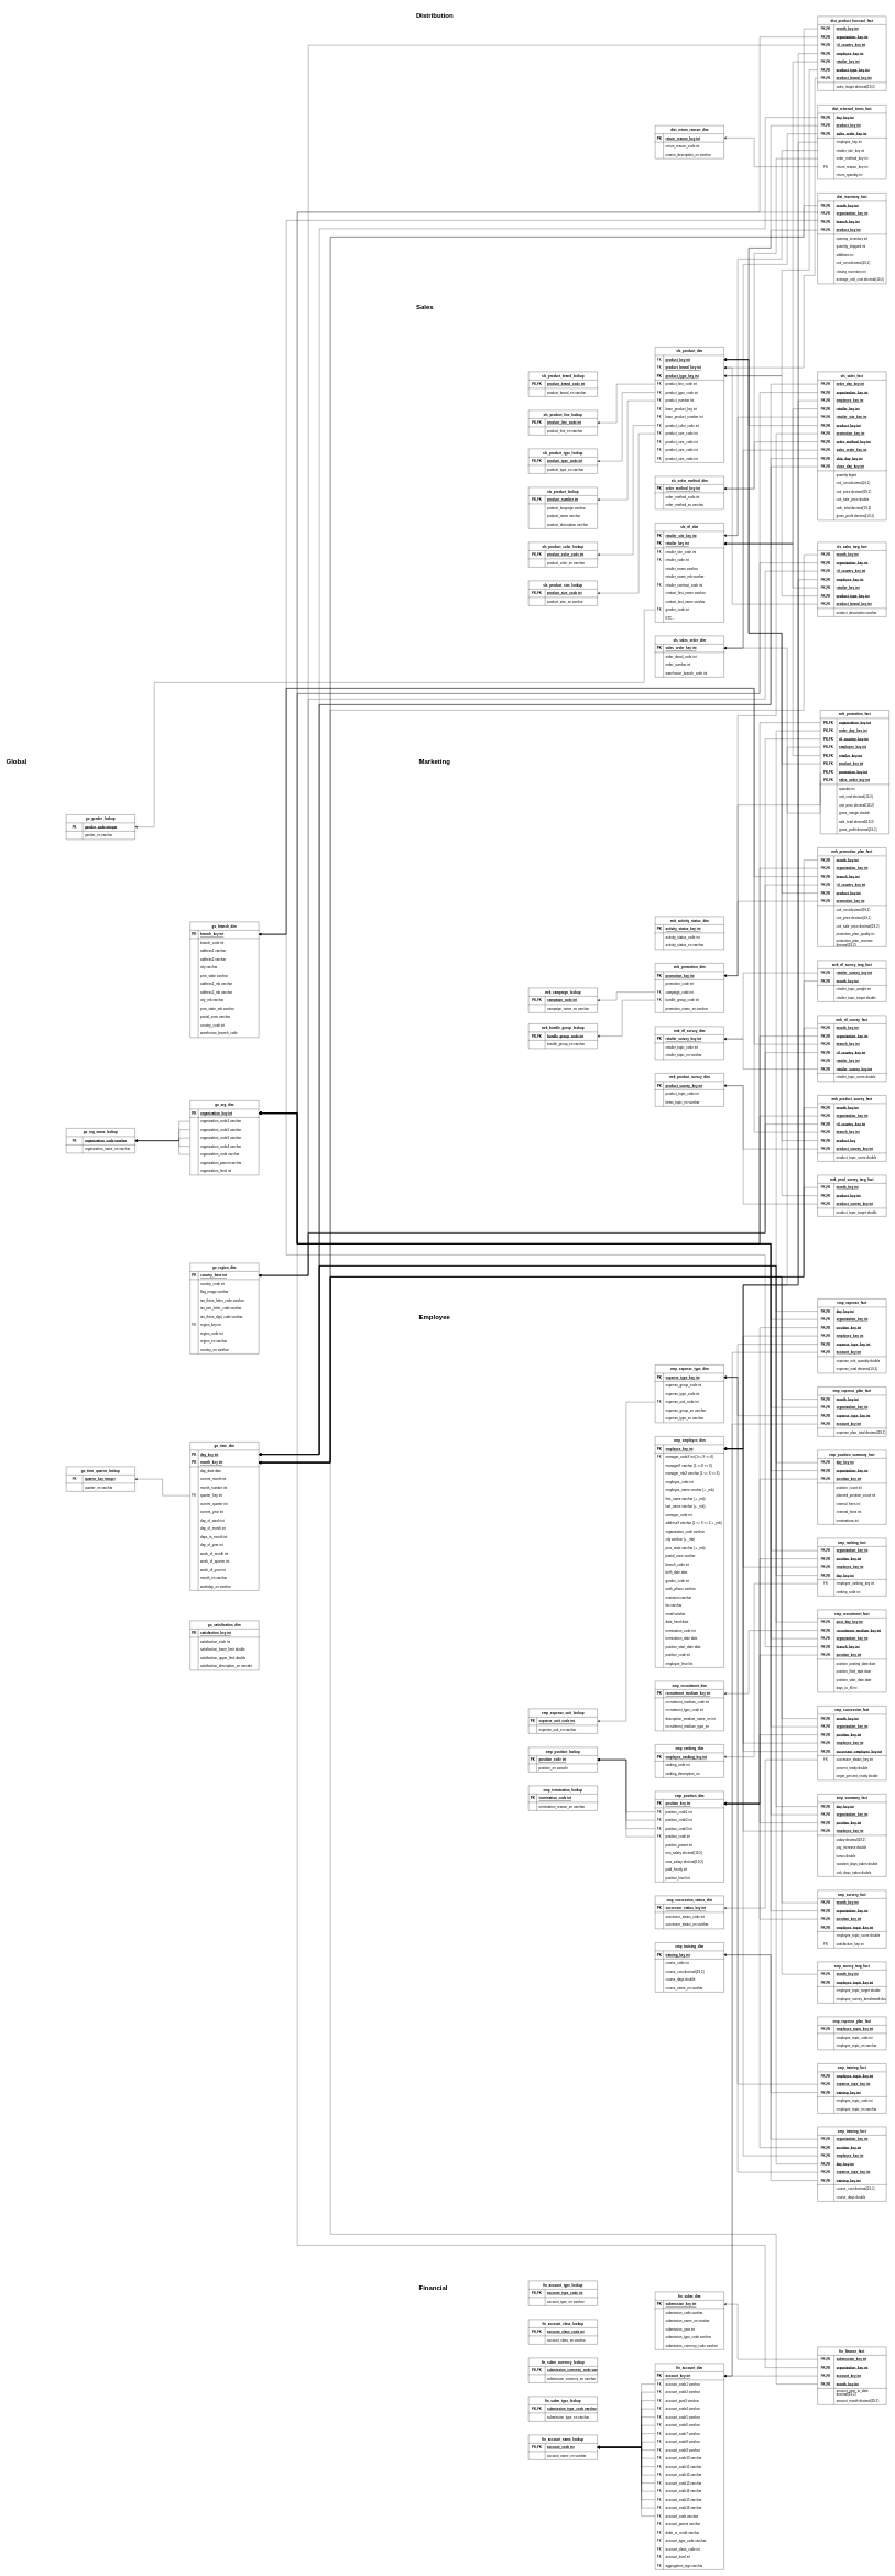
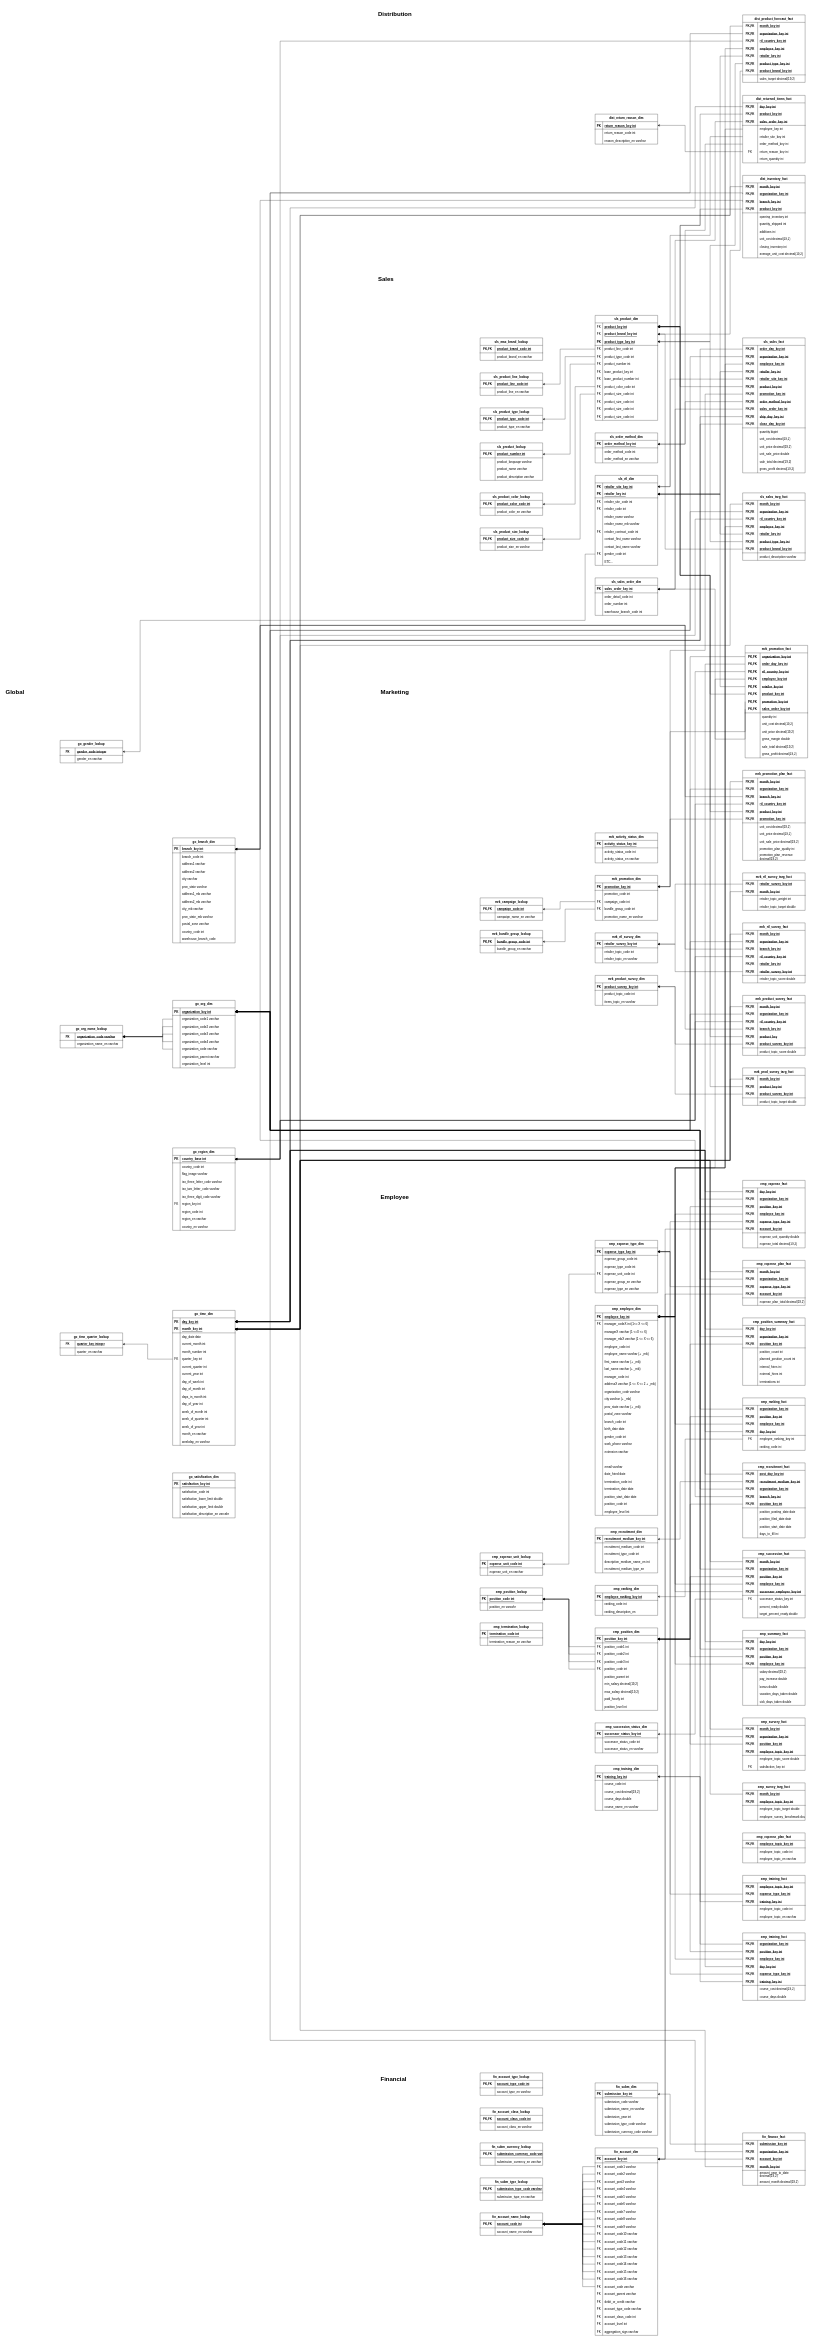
- <mxCell id="783" value="&lt;span style=&quot;text-wrap-mode: nowrap;&quot;&gt;sls_product_brand_lookup&lt;/span&gt;" style="shape=table;startSize=30;container=1;collapsible=1;childLayout=tableLayout;fixedRows=1;rowLines=0;fontStyle=1;align=center;resizeLast=1;html=1;whiteSpace=wrap;verticalAlign=middle;" parent="1" vertex="1"><mxGeometry x="1920" y="1350" width="250" height="90" as="geometry" /></mxCell>
+ <mxCell id="783" value="&lt;span style=&quot;text-wrap-mode: nowrap;&quot;&gt;sls_max_brand_lookup&lt;/span&gt;" style="shape=table;startSize=30;container=1;collapsible=1;childLayout=tableLayout;fixedRows=1;rowLines=0;fontStyle=1;align=center;resizeLast=1;html=1;whiteSpace=wrap;verticalAlign=middle;" parent="1" vertex="1"><mxGeometry x="1920" y="1350" width="250" height="90" as="geometry" /></mxCell>
- <mxCell id="72" value="fax varchar" style="shape=partialRectangle;overflow=hidden;connectable=0;fillColor=none;top=0;left=0;bottom=0;right=0;align=left;spacingLeft=6;verticalAlign=middle;" vertex="1" parent="70"><mxGeometry x="30" width="220" height="30" as="geometry"><mxRectangle width="220" height="30" as="alternateBounds" /></mxGeometry></mxCell>
